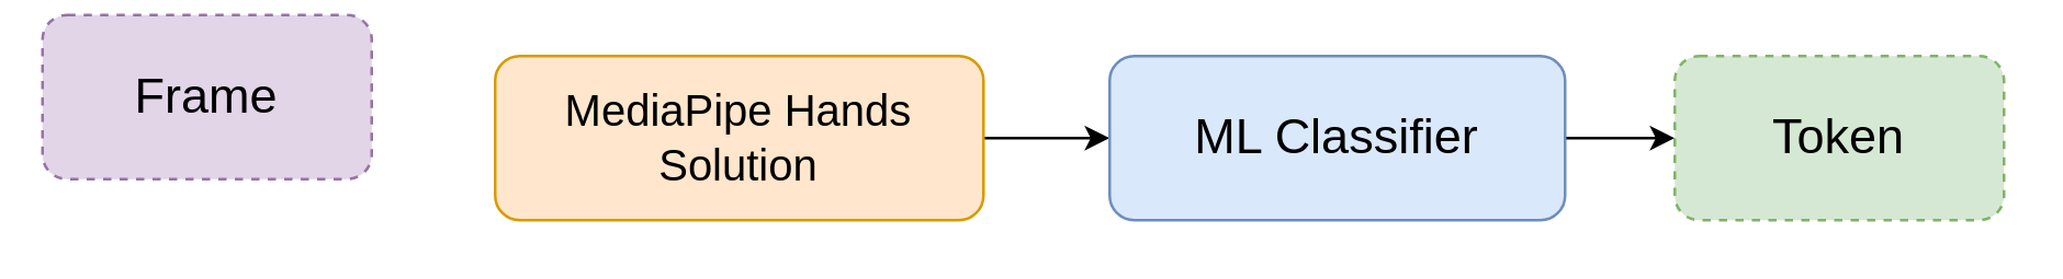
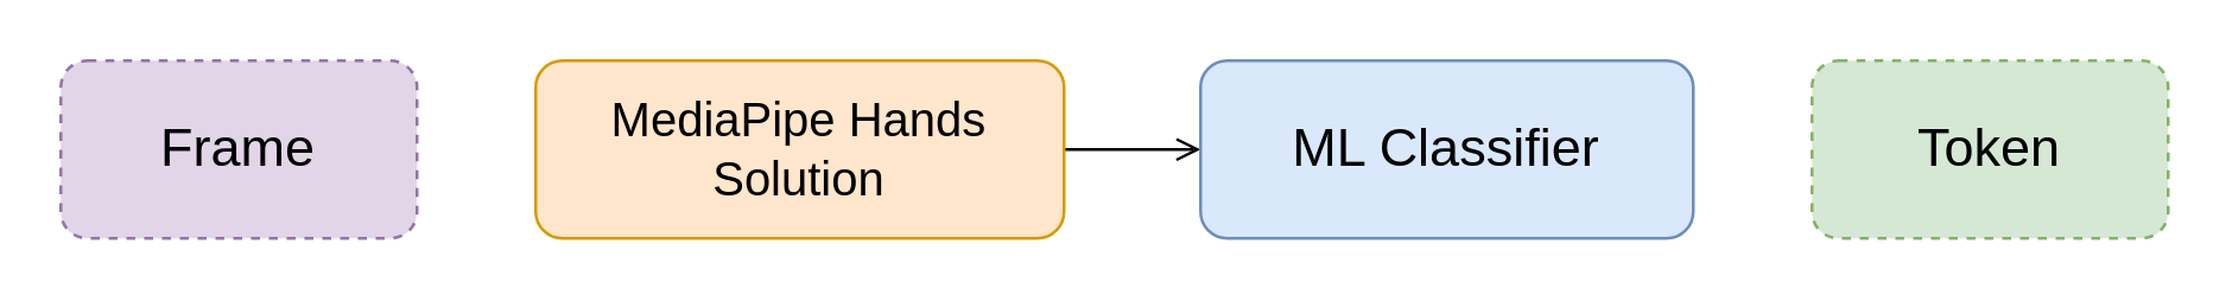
- <mxCell id="4" value="&lt;font style=&quot;font-size: 18px&quot;&gt;Frame&lt;/font&gt;" style="rounded=1;whiteSpace=wrap;html=1;dashed=1;fillColor=#e1d5e7;strokeColor=#9673a6;" parent="1" vertex="1"><mxGeometry x="15" y="5" width="120" height="60" as="geometry" /></mxCell>
+ <mxCell id="4" value="&lt;font style=&quot;font-size: 18px&quot;&gt;Frame&lt;/font&gt;" style="rounded=1;whiteSpace=wrap;html=1;dashed=1;fillColor=#e1d5e7;strokeColor=#9673a6;" parent="1" vertex="1"><mxGeometry x="20" y="20" width="120" height="60" as="geometry" /></mxCell>
- <mxCell id="2" style="edgeStyle=orthogonalEdgeStyle;rounded=0;orthogonalLoop=1;jettySize=auto;html=1;entryX=0;entryY=0.5;entryDx=0;entryDy=0;" parent="1" source="3" target="6" edge="1"><mxGeometry relative="1" as="geometry" /></mxCell>
+ <mxCell id="2" style="edgeStyle=orthogonalEdgeStyle;rounded=0;orthogonalLoop=1;jettySize=auto;html=1;entryX=0;entryY=0.5;entryDx=0;entryDy=0;endArrow=open;" parent="1" source="3" target="6" edge="1"><mxGeometry relative="1" as="geometry" /></mxCell>
- <mxCell id="5" style="edgeStyle=orthogonalEdgeStyle;rounded=0;orthogonalLoop=1;jettySize=auto;html=1;entryX=0;entryY=0.5;entryDx=0;entryDy=0;" parent="1" source="6" edge="1" target="7"><mxGeometry relative="1" as="geometry"><mxPoint x="574" y="50" as="targetPoint" /></mxGeometry></mxCell>
